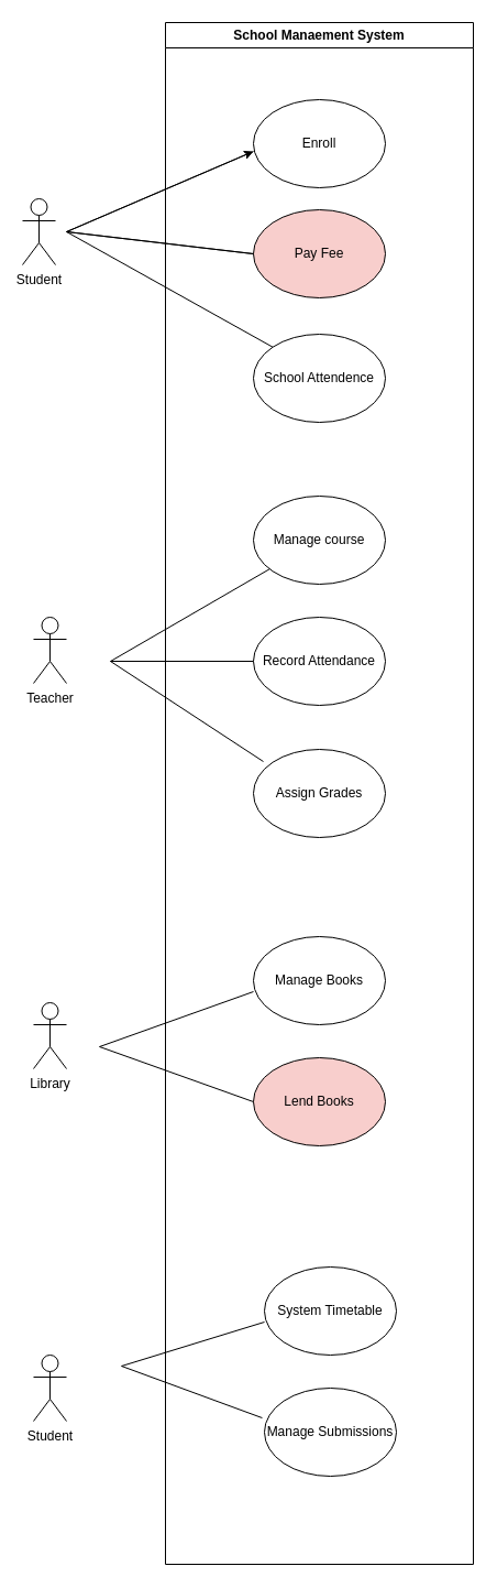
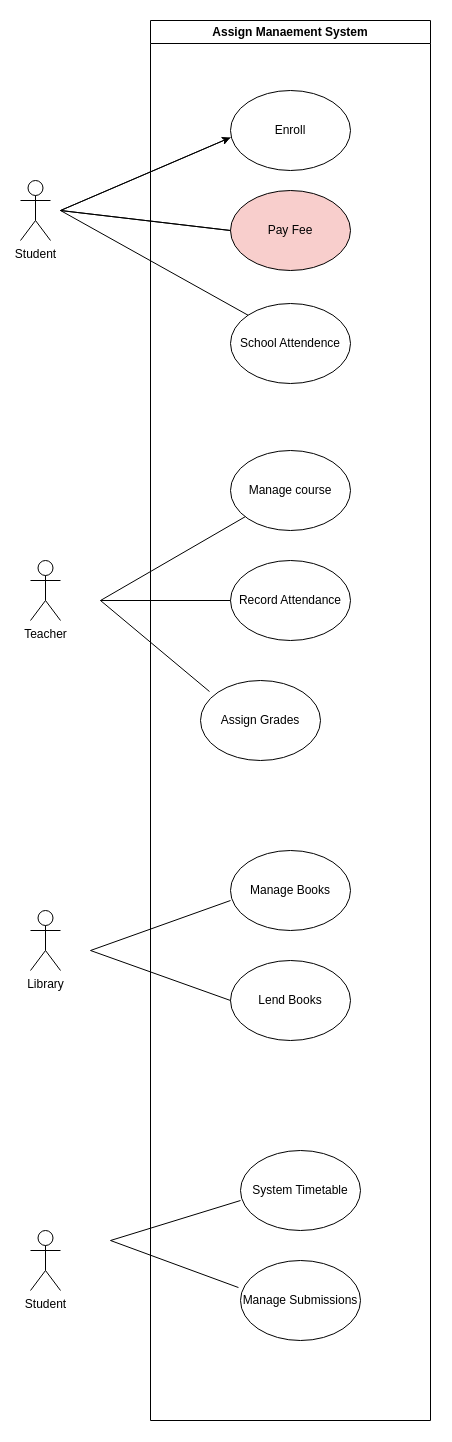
- <mxCell id="2" value="School Manaement System" style="swimlane;whiteSpace=wrap" parent="1" vertex="1"><mxGeometry x="150" y="20" width="280" height="1400" as="geometry" /></mxCell>
+ <mxCell id="2" value="Assign Manaement System" style="swimlane;whiteSpace=wrap" parent="1" vertex="1"><mxGeometry x="150" y="20" width="280" height="1400" as="geometry" /></mxCell>
- <mxCell id="8" value="Assign Grades" style="ellipse;whiteSpace=wrap;html=1;" vertex="1" parent="2"><mxGeometry x="80" y="660" width="120" height="80" as="geometry" /></mxCell>
+ <mxCell id="8" value="Assign Grades" style="ellipse;whiteSpace=wrap;html=1;" vertex="1" parent="2"><mxGeometry x="50" y="660" width="120" height="80" as="geometry" /></mxCell>
- <mxCell id="10" value="Lend Books" style="ellipse;whiteSpace=wrap;html=1;fillColor=#f8cecc;" vertex="1" parent="2"><mxGeometry x="80" y="940" width="120" height="80" as="geometry" /></mxCell>
+ <mxCell id="10" value="Lend Books" style="ellipse;whiteSpace=wrap;html=1;" vertex="1" parent="2"><mxGeometry x="80" y="940" width="120" height="80" as="geometry" /></mxCell>
